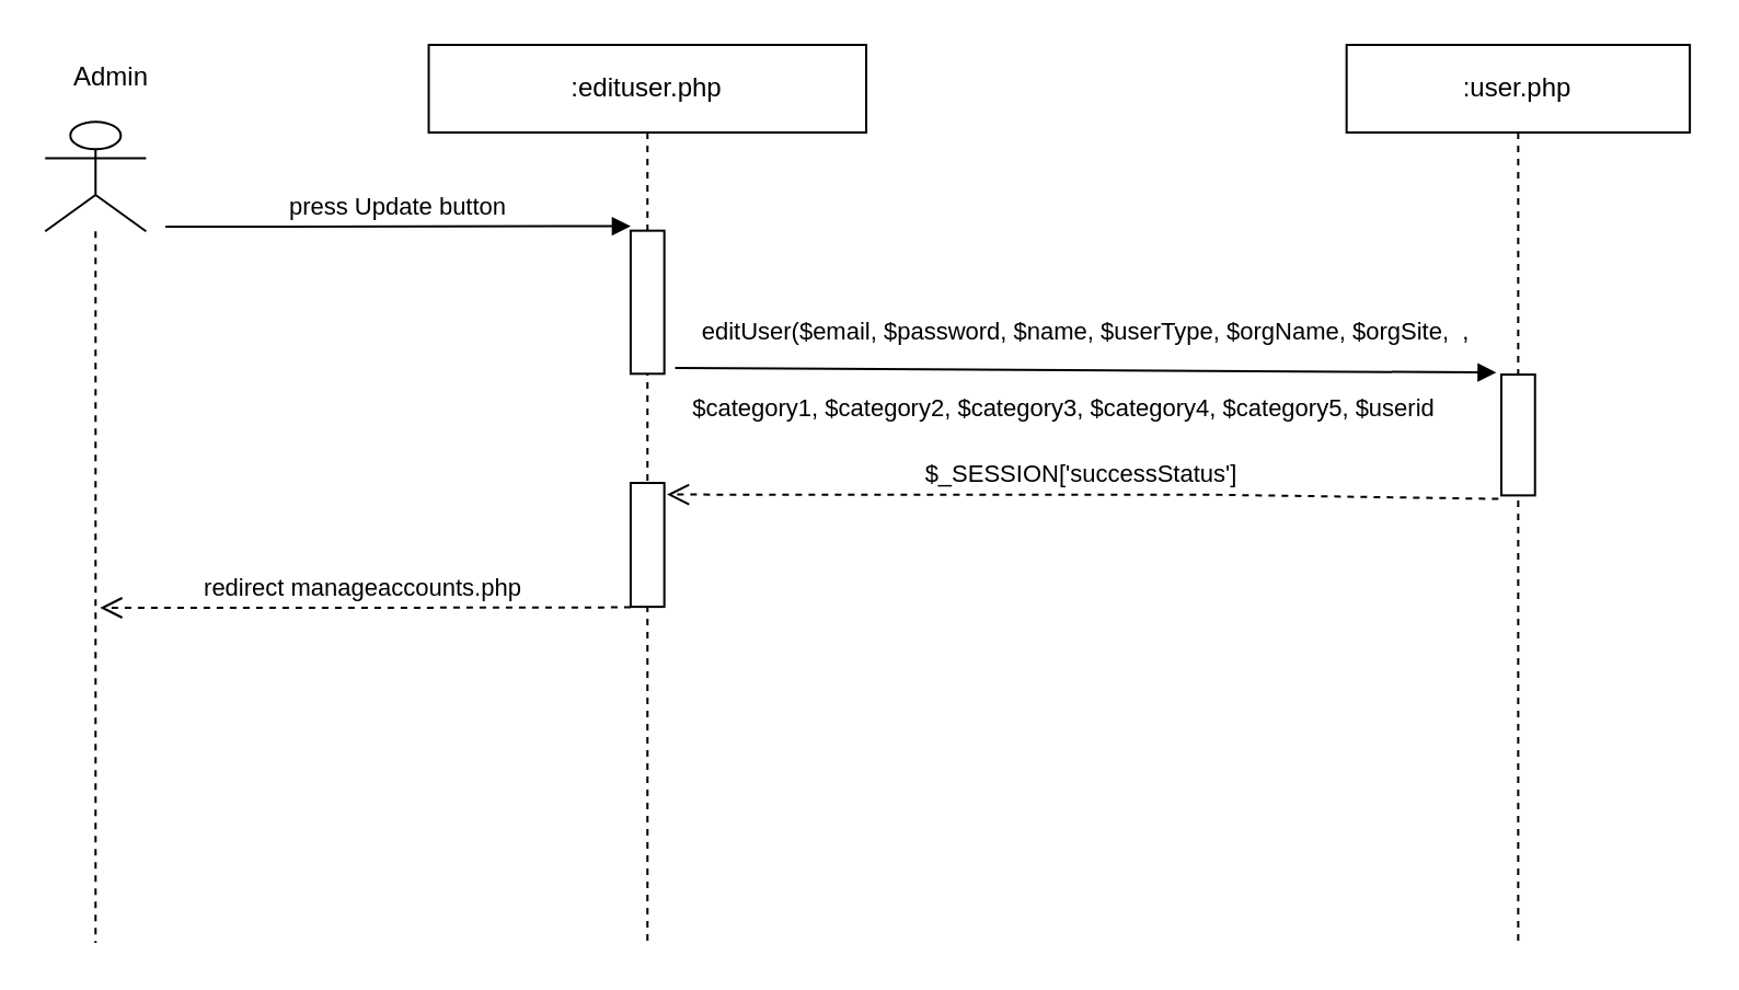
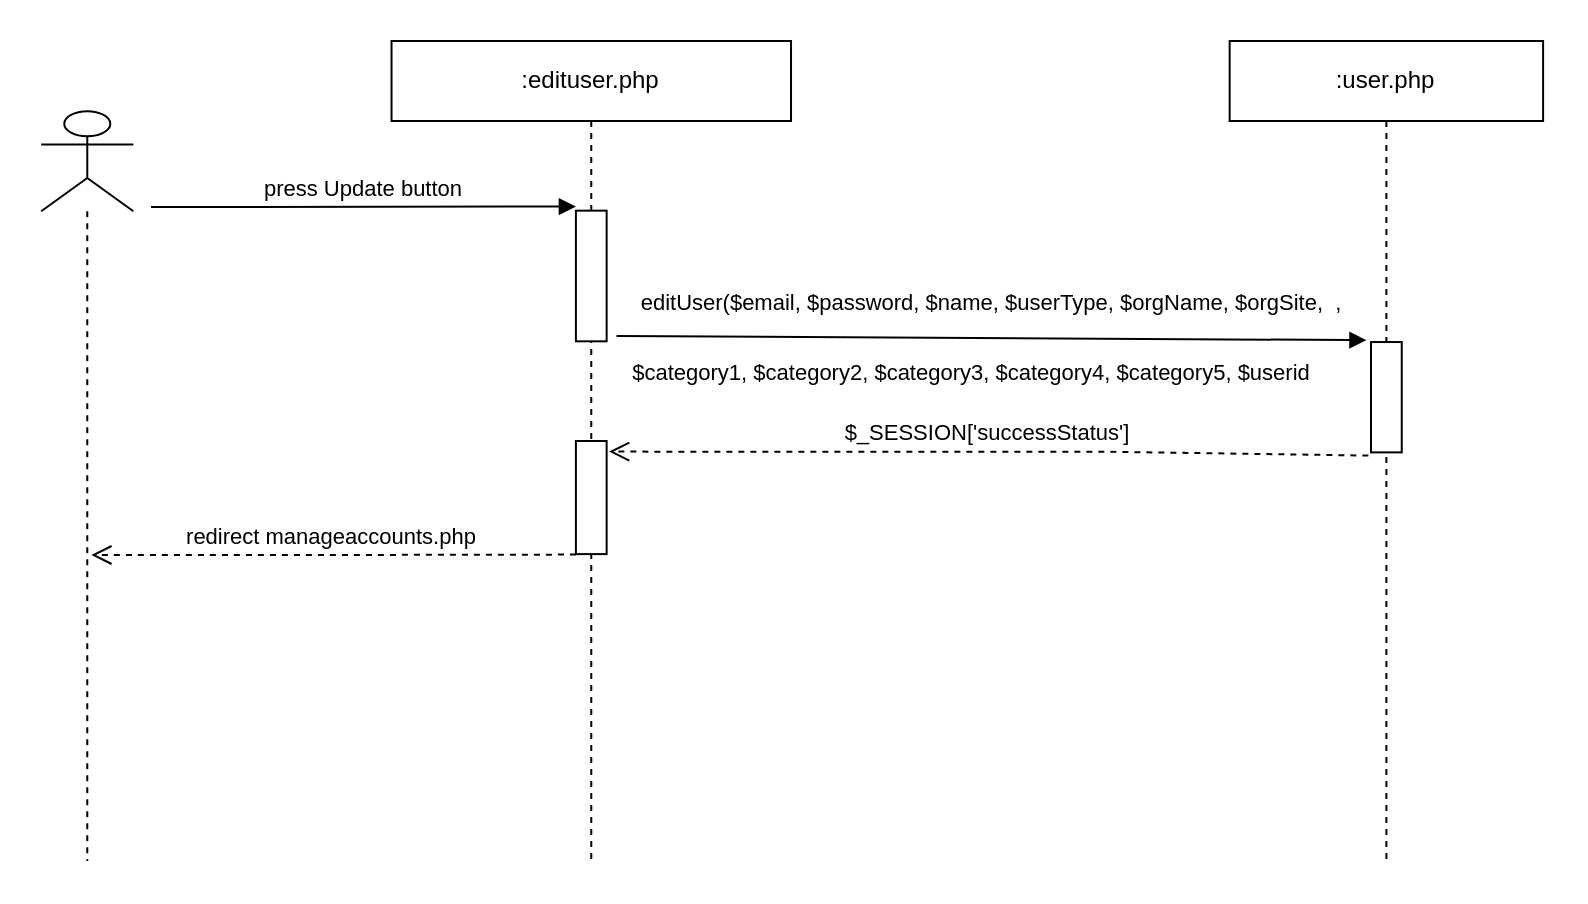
- <mxCell id="7" value="Admin" style="text;html=1;align=center;verticalAlign=middle;resizable=0;points=[];autosize=1;strokeColor=none;fillColor=none;container=0;movable=0;rotatable=0;deletable=0;editable=0;connectable=0;" parent="1" vertex="1"><mxGeometry x="20.1" y="20" width="60" height="30" as="geometry" /></mxCell>
